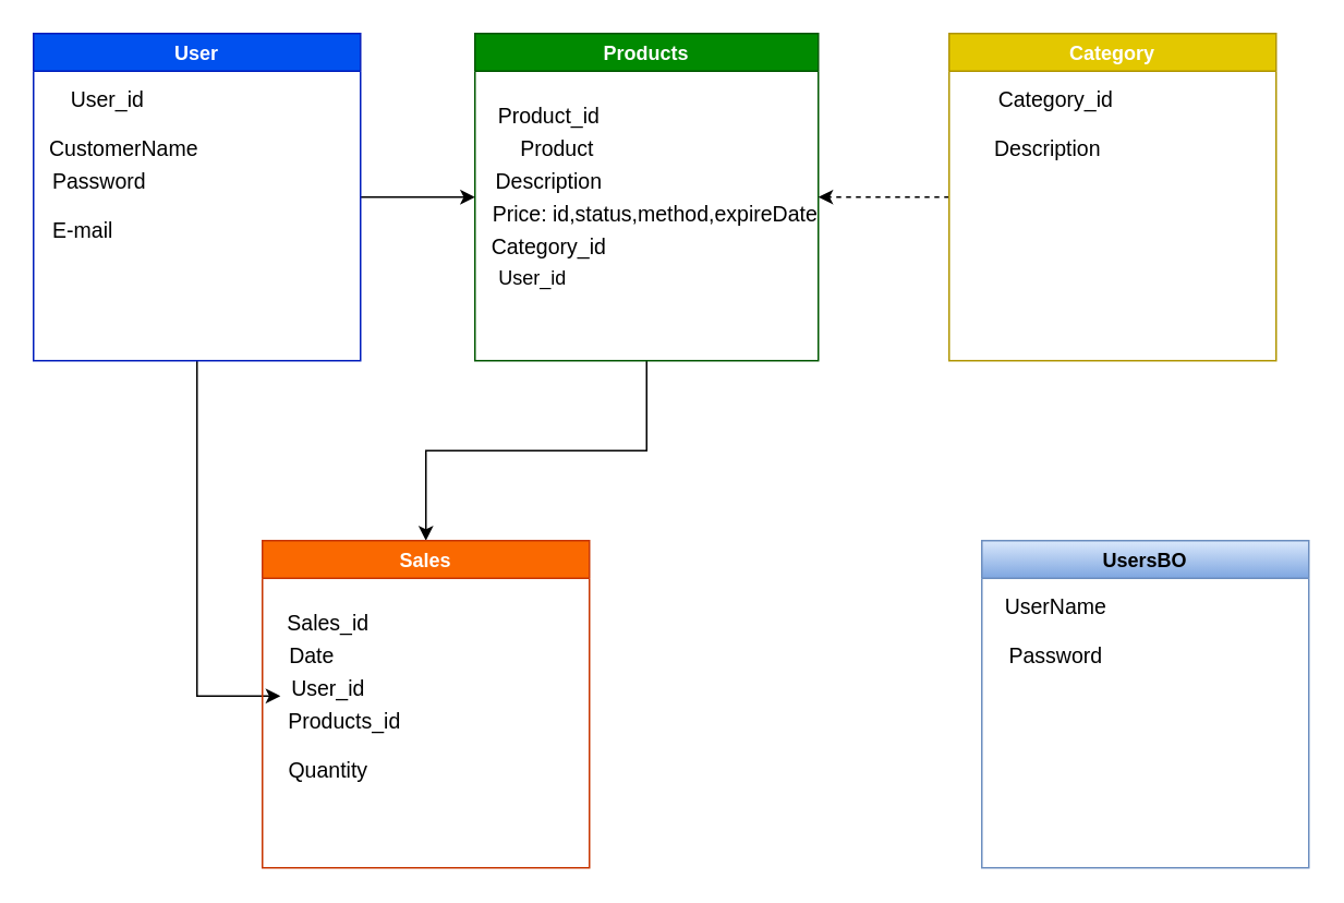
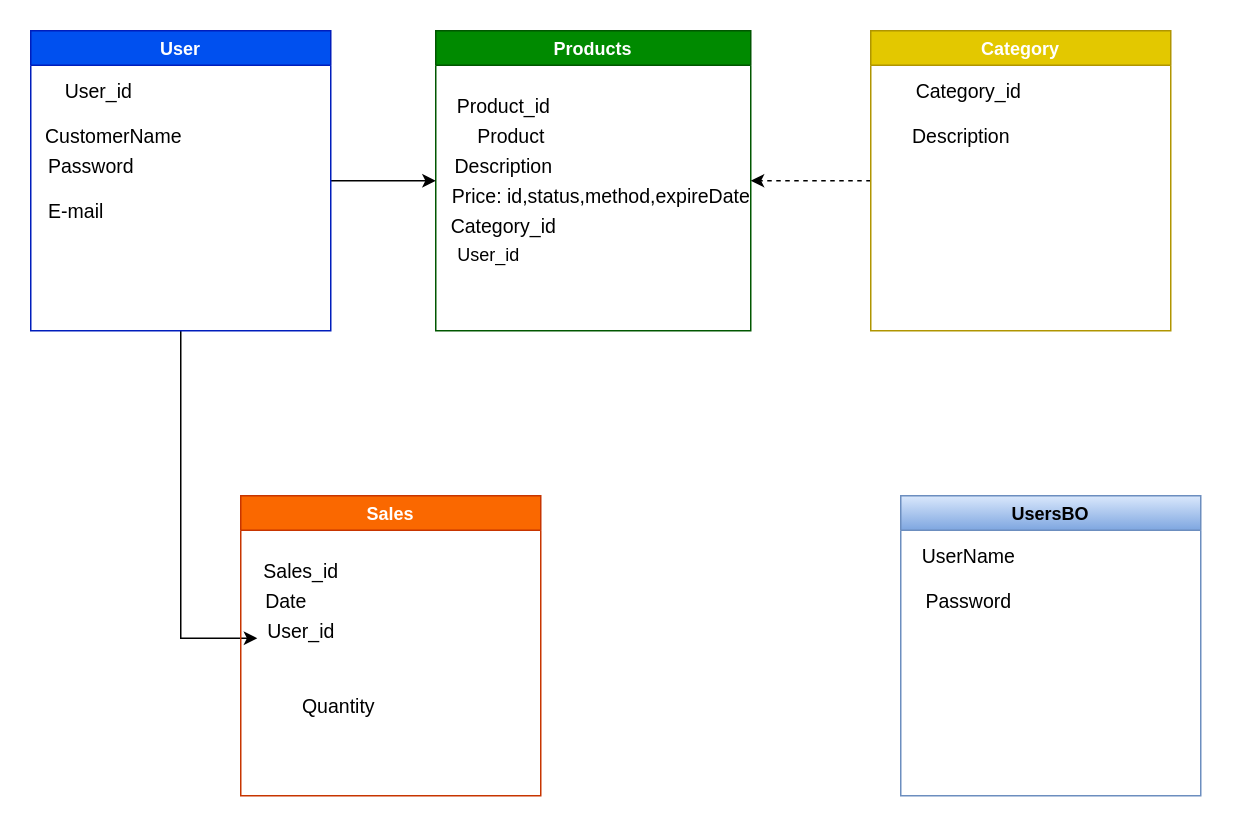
- <mxCell id="2" style="edgeStyle=orthogonalEdgeStyle;rounded=0;orthogonalLoop=1;jettySize=auto;html=1;" edge="1" parent="1" source="3" target="21"><mxGeometry relative="1" as="geometry" /></mxCell>
- <mxCell id="24" value="Products_id" style="text;html=1;align=center;verticalAlign=middle;resizable=0;points=[];autosize=1;fontSize=13;" parent="21" vertex="1"><mxGeometry x="10" y="100" width="80" height="20" as="geometry" /></mxCell>
- <mxCell id="25" value="Quantity" style="text;html=1;align=center;verticalAlign=middle;resizable=0;points=[];autosize=1;fontSize=13;" parent="21" vertex="1"><mxGeometry x="10" y="130" width="60" height="20" as="geometry" /></mxCell>
+ <mxCell id="25" value="Quantity" style="text;html=1;align=center;verticalAlign=middle;resizable=0;points=[];autosize=1;fontSize=13;" parent="21" vertex="1"><mxGeometry x="35" y="130" width="60" height="20" as="geometry" /></mxCell>
